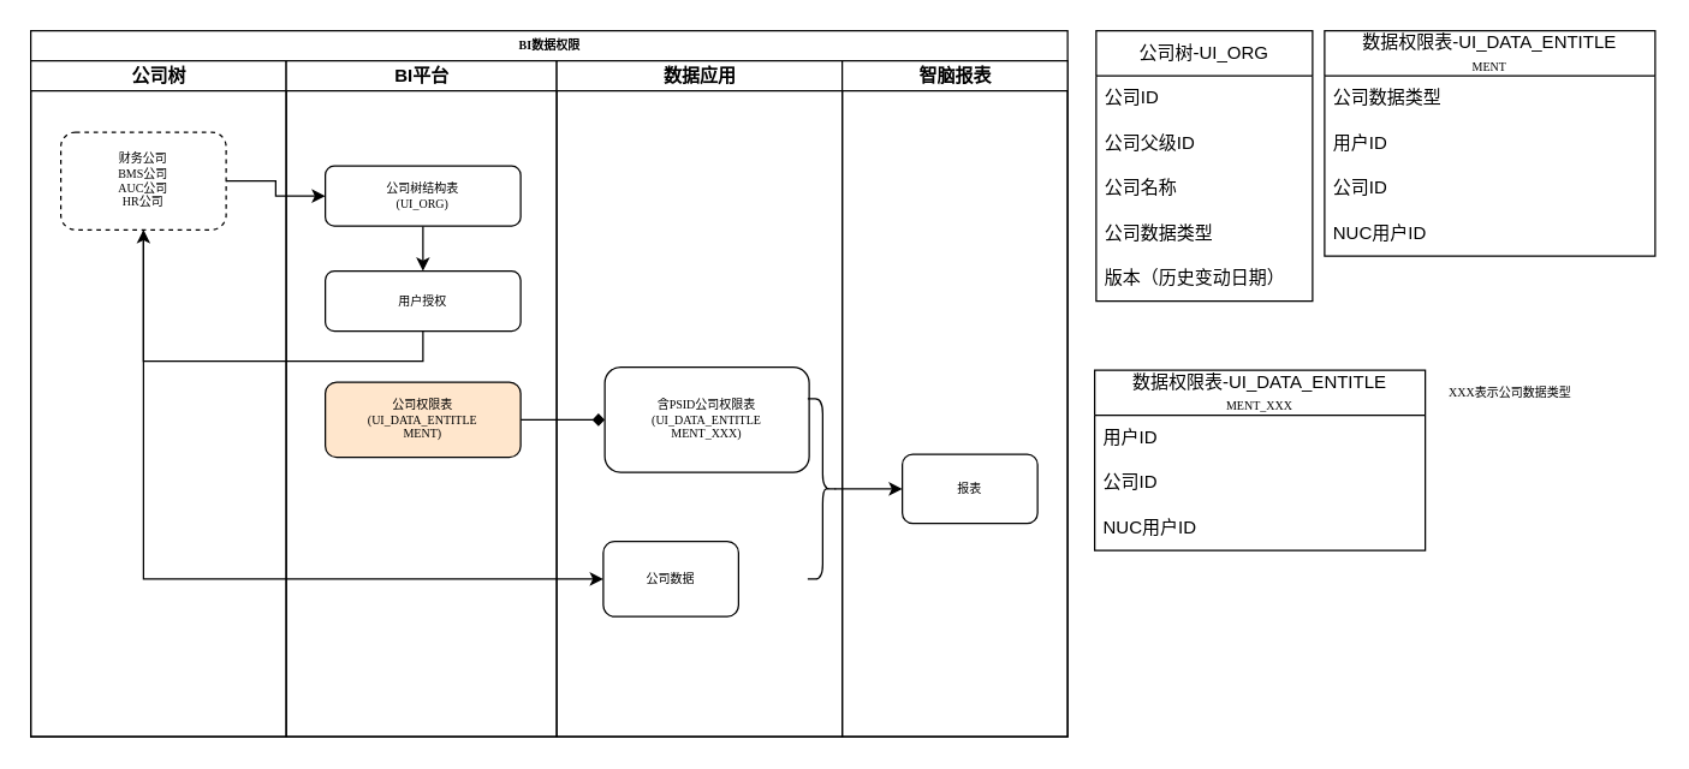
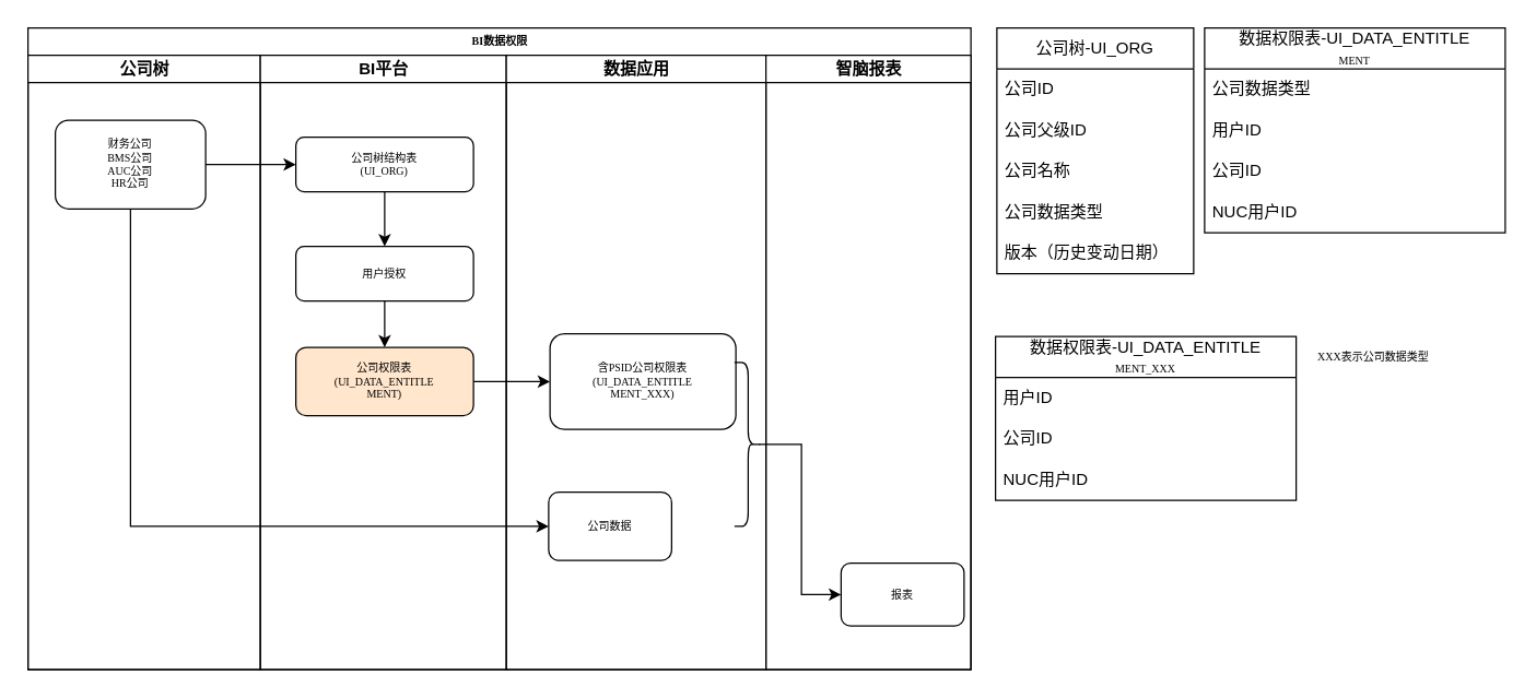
- <mxCell id="4" value="财务公司&lt;br&gt;BMS公司&lt;br&gt;AUC公司&lt;br&gt;HR公司" style="rounded=1;whiteSpace=wrap;html=1;shadow=0;labelBackgroundColor=none;strokeWidth=1;fontFamily=Verdana;fontSize=8;align=center;dashed=1;" vertex="1" parent="3"><mxGeometry x="20" y="47.5" width="110" height="65" as="geometry" /></mxCell>
+ <mxCell id="4" value="财务公司&lt;br&gt;BMS公司&lt;br&gt;AUC公司&lt;br&gt;HR公司" style="rounded=1;whiteSpace=wrap;html=1;shadow=0;labelBackgroundColor=none;strokeWidth=1;fontFamily=Verdana;fontSize=8;align=center;" vertex="1" parent="3"><mxGeometry x="20" y="47.5" width="110" height="65" as="geometry" /></mxCell>
- <mxCell id="7" value="公司树结构表&lt;br&gt;(UI_ORG)" style="rounded=1;whiteSpace=wrap;html=1;shadow=0;labelBackgroundColor=none;strokeWidth=1;fontFamily=Verdana;fontSize=8;align=center;" parent="5" vertex="1"><mxGeometry x="26" y="70" width="130" height="40" as="geometry" /></mxCell>
+ <mxCell id="7" value="公司树结构表&lt;br&gt;(UI_ORG)" style="rounded=1;whiteSpace=wrap;html=1;shadow=0;labelBackgroundColor=none;strokeWidth=1;fontFamily=Verdana;fontSize=8;align=center;" parent="5" vertex="1"><mxGeometry x="26" y="60" width="130" height="40" as="geometry" /></mxCell>
- <mxCell id="17" style="edgeStyle=orthogonalEdgeStyle;rounded=0;orthogonalLoop=1;jettySize=auto;html=1;exitX=0.5;exitY=1;exitDx=0;exitDy=0;" edge="1" parent="1" source="8" target="4"><mxGeometry relative="1" as="geometry" /></mxCell>
+ <mxCell id="17" style="edgeStyle=orthogonalEdgeStyle;rounded=0;orthogonalLoop=1;jettySize=auto;html=1;exitX=0.5;exitY=1;exitDx=0;exitDy=0;entryX=0.5;entryY=0;entryDx=0;entryDy=0;" edge="1" parent="1" source="8" target="16"><mxGeometry relative="1" as="geometry" /></mxCell>
- <mxCell id="15" style="edgeStyle=orthogonalEdgeStyle;rounded=0;orthogonalLoop=1;jettySize=auto;html=1;exitX=1;exitY=0.5;exitDx=0;exitDy=0;endArrow=diamond;" edge="1" parent="1" source="16" target="10"><mxGeometry relative="1" as="geometry" /></mxCell>
+ <mxCell id="15" style="edgeStyle=orthogonalEdgeStyle;rounded=0;orthogonalLoop=1;jettySize=auto;html=1;exitX=1;exitY=0.5;exitDx=0;exitDy=0;" edge="1" parent="1" source="16" target="10"><mxGeometry relative="1" as="geometry" /></mxCell>
- <mxCell id="35" value="报表" style="rounded=1;whiteSpace=wrap;html=1;shadow=0;labelBackgroundColor=none;strokeWidth=1;fontFamily=Verdana;fontSize=8;align=center;" vertex="1" parent="34"><mxGeometry x="40" y="262" width="90" height="46" as="geometry" /></mxCell>
+ <mxCell id="35" value="报表" style="rounded=1;whiteSpace=wrap;html=1;shadow=0;labelBackgroundColor=none;strokeWidth=1;fontFamily=Verdana;fontSize=8;align=center;" vertex="1" parent="34"><mxGeometry x="55" y="372" width="90" height="46" as="geometry" /></mxCell>
